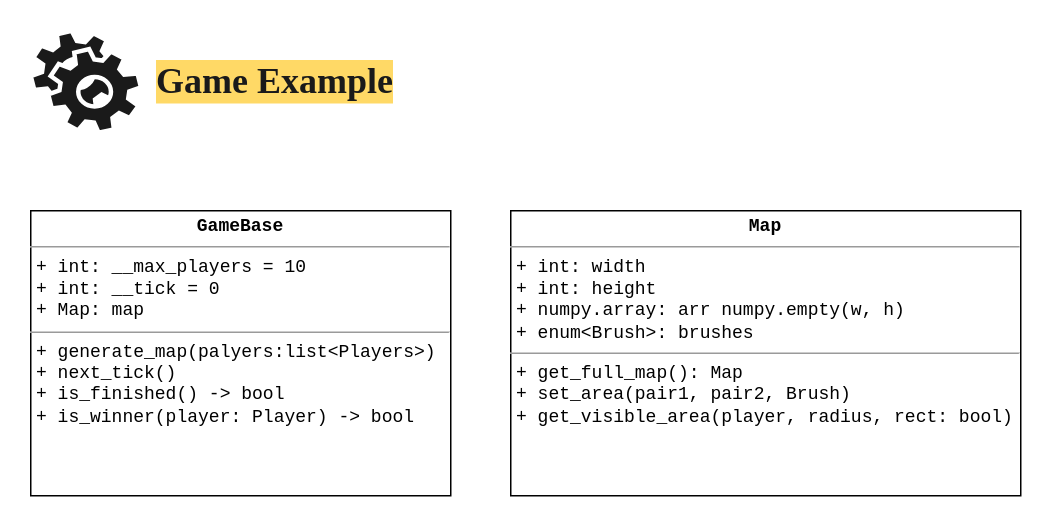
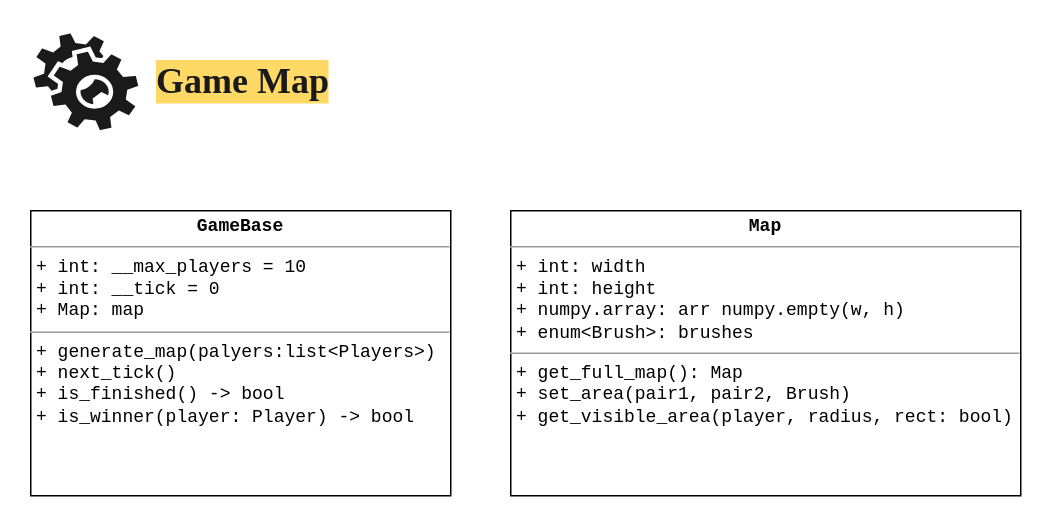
- <mxCell id="4" value="Game Example" style="text;strokeColor=none;fillColor=none;html=1;fontSize=24;fontStyle=1;verticalAlign=middle;align=left;fontColor=#1A1A1A;labelBackgroundColor=#FFD966;spacing=0;labelBorderColor=none;fontFamily=Montserrat Semibold;" vertex="1" parent="2"><mxGeometry x="84.24" y="14" width="194.4" height="40" as="geometry" /></mxCell>
+ <mxCell id="4" value="Game Map" style="text;strokeColor=none;fillColor=none;html=1;fontSize=24;fontStyle=1;verticalAlign=middle;align=left;fontColor=#1A1A1A;labelBackgroundColor=#FFD966;spacing=0;labelBorderColor=none;fontFamily=Montserrat Semibold;" vertex="1" parent="2"><mxGeometry x="84.24" y="14" width="194.4" height="40" as="geometry" /></mxCell>
